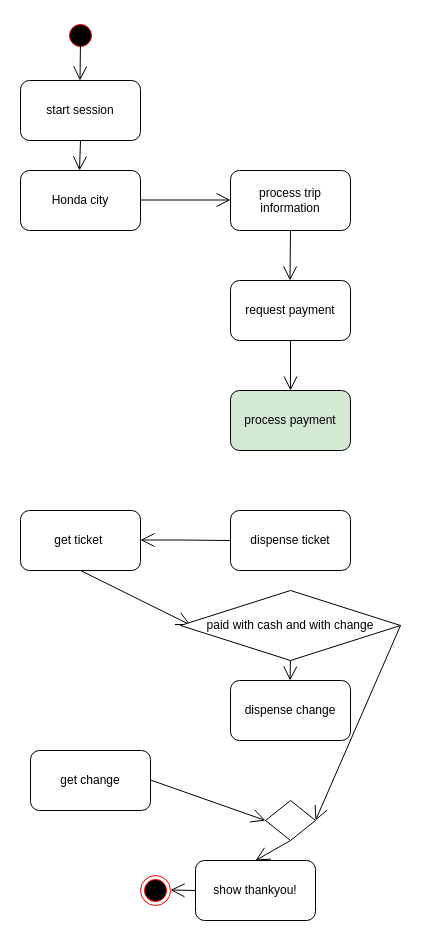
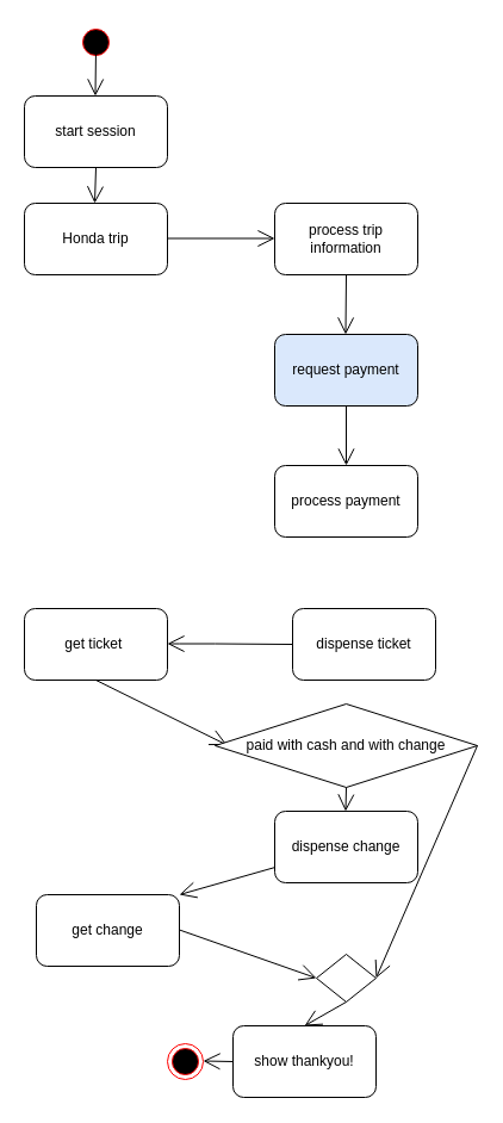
- <mxCell id="3" value="Honda city" style="rounded=1;whiteSpace=wrap;html=1;" vertex="1" parent="1"><mxGeometry x="20" y="170" width="120" height="60" as="geometry" /></mxCell>
+ <mxCell id="3" value="Honda trip" style="rounded=1;whiteSpace=wrap;html=1;" vertex="1" parent="1"><mxGeometry x="20" y="170" width="120" height="60" as="geometry" /></mxCell>
- <mxCell id="6" value="request payment" style="rounded=1;whiteSpace=wrap;html=1;" vertex="1" parent="1"><mxGeometry x="230" y="280" width="120" height="60" as="geometry" /></mxCell>
+ <mxCell id="6" value="request payment" style="rounded=1;whiteSpace=wrap;html=1;fillColor=#dae8fc;" vertex="1" parent="1"><mxGeometry x="230" y="280" width="120" height="60" as="geometry" /></mxCell>
- <mxCell id="5" value="process payment" style="rounded=1;whiteSpace=wrap;html=1;fillColor=#d5e8d4;" vertex="1" parent="1"><mxGeometry x="230" y="390" width="120" height="60" as="geometry" /></mxCell>
+ <mxCell id="5" value="process payment" style="rounded=1;whiteSpace=wrap;html=1;" vertex="1" parent="1"><mxGeometry x="230" y="390" width="120" height="60" as="geometry" /></mxCell>
- <mxCell id="4" value="dispense ticket" style="rounded=1;whiteSpace=wrap;html=1;" vertex="1" parent="1"><mxGeometry x="230" y="510" width="120" height="60" as="geometry" /></mxCell>
+ <mxCell id="4" value="dispense ticket" style="rounded=1;whiteSpace=wrap;html=1;" vertex="1" parent="1"><mxGeometry x="245" y="510" width="120" height="60" as="geometry" /></mxCell>
+ <mxCell id="24" value="" style="endArrow=open;endFill=1;endSize=12;html=1;rounded=0;entryX=1;entryY=0;entryDx=0;entryDy=0;" edge="1" parent="1" source="10" target="9"><mxGeometry width="160" relative="1" as="geometry"><mxPoint x="120" y="709.5" as="sourcePoint" /><mxPoint x="100" y="710" as="targetPoint" /></mxGeometry></mxCell>
